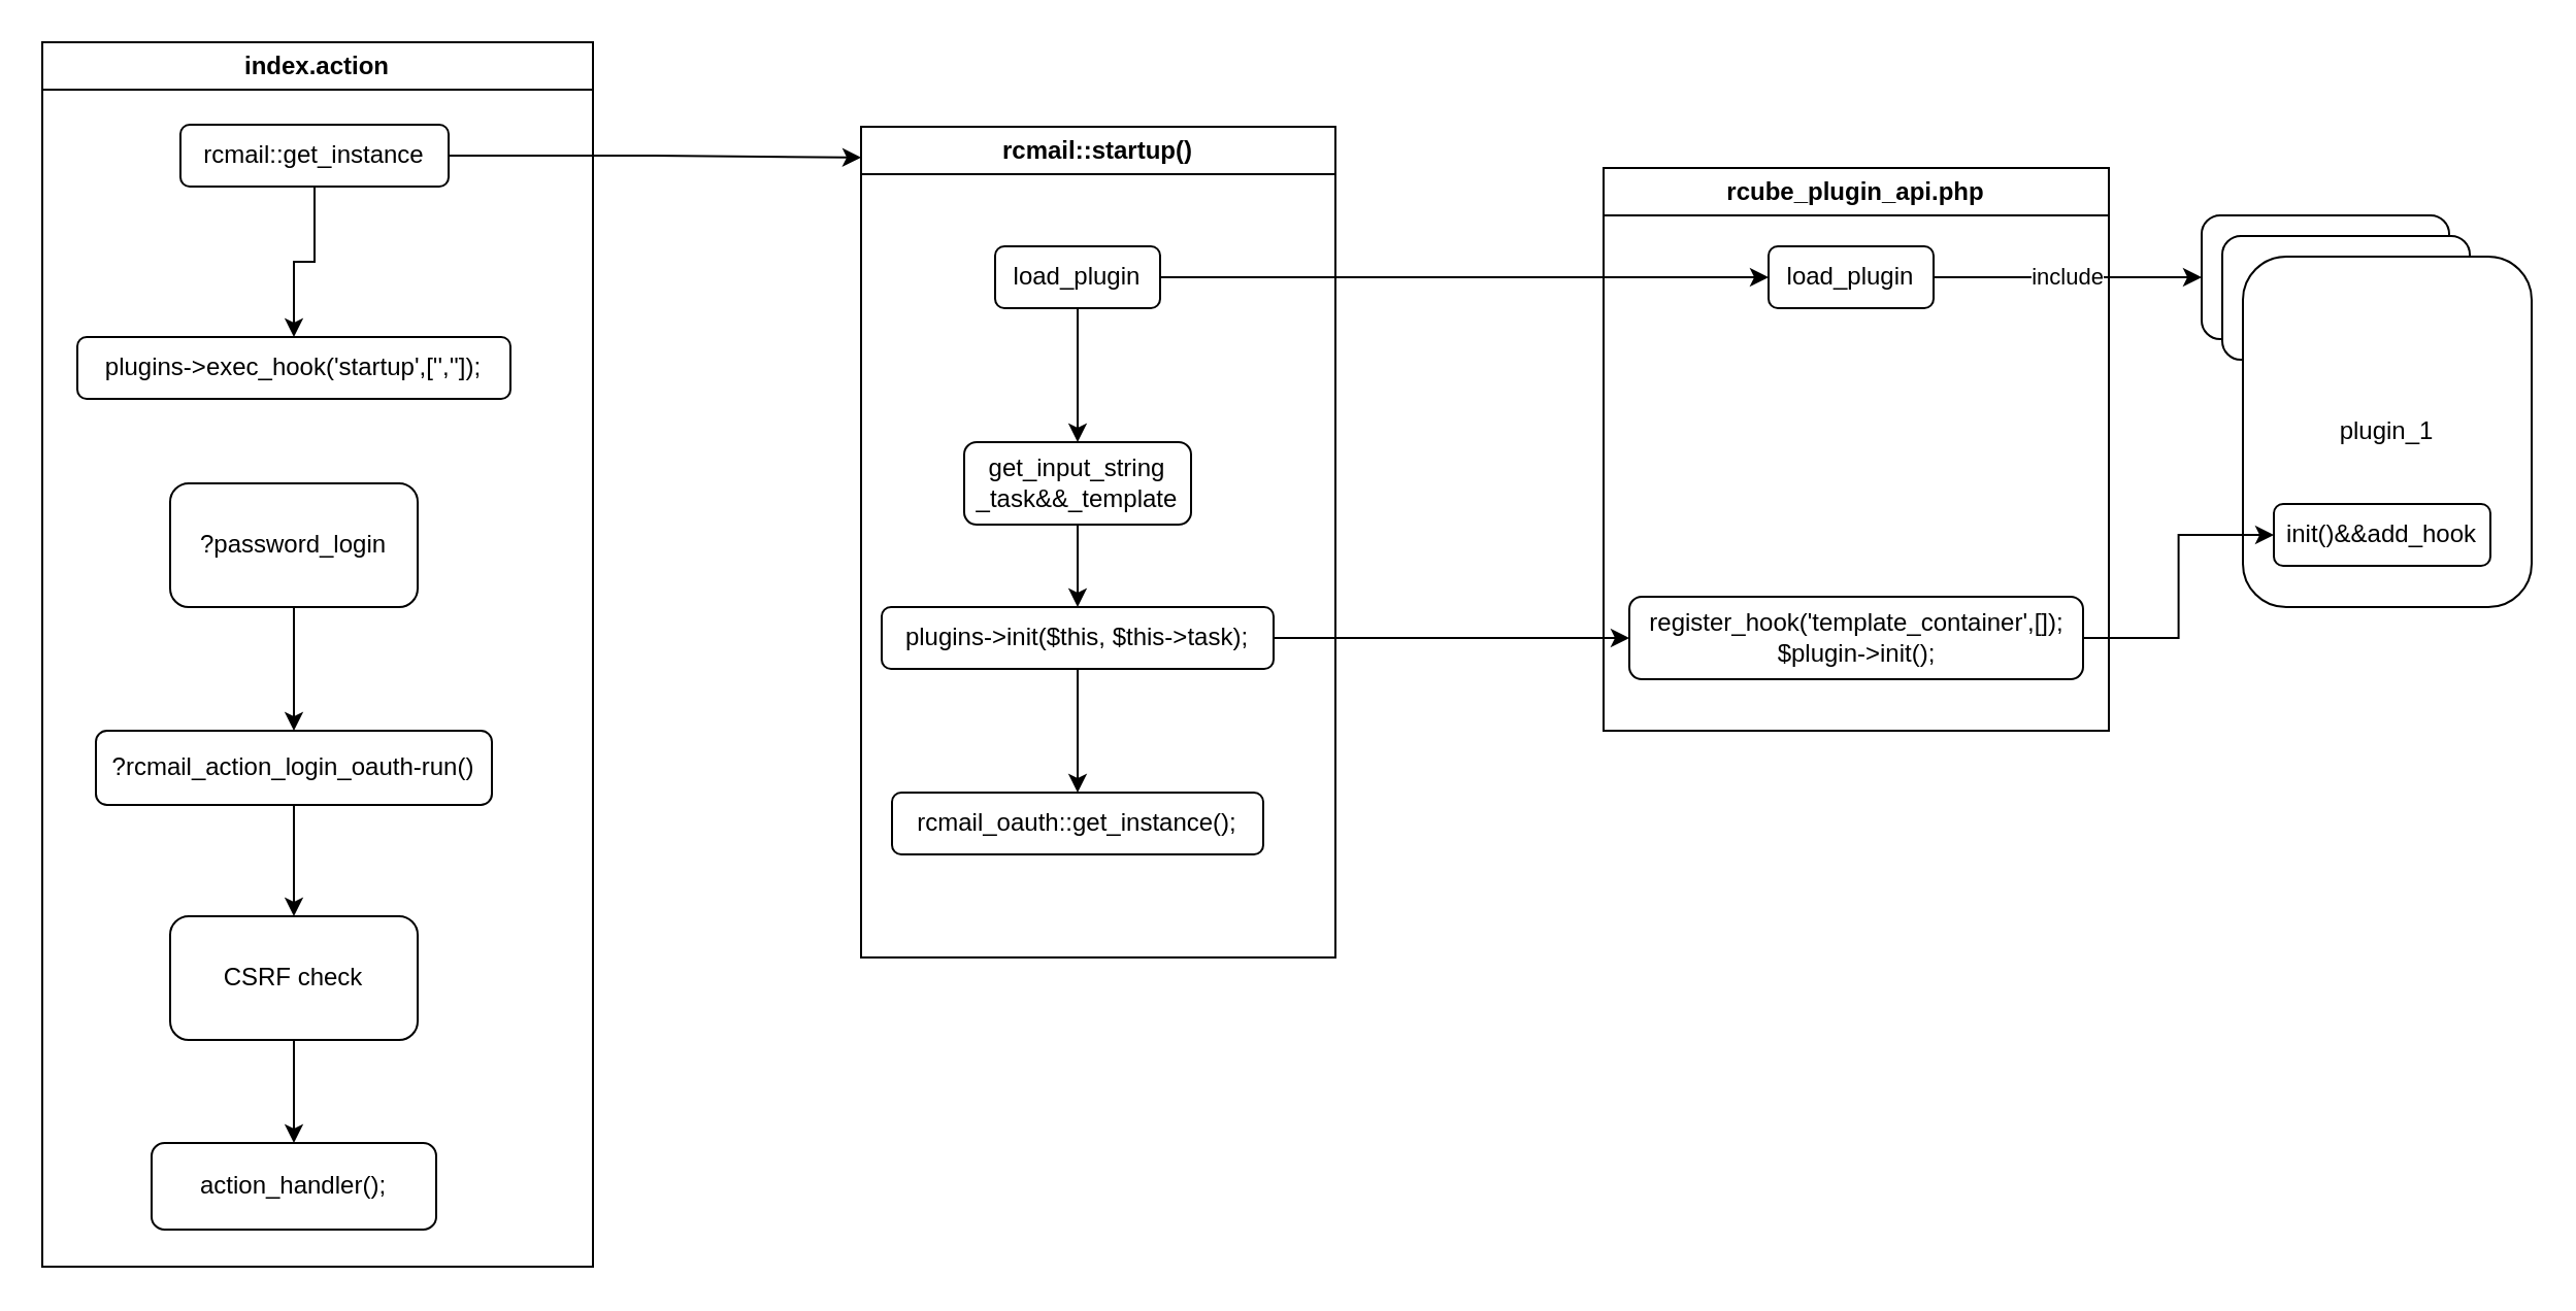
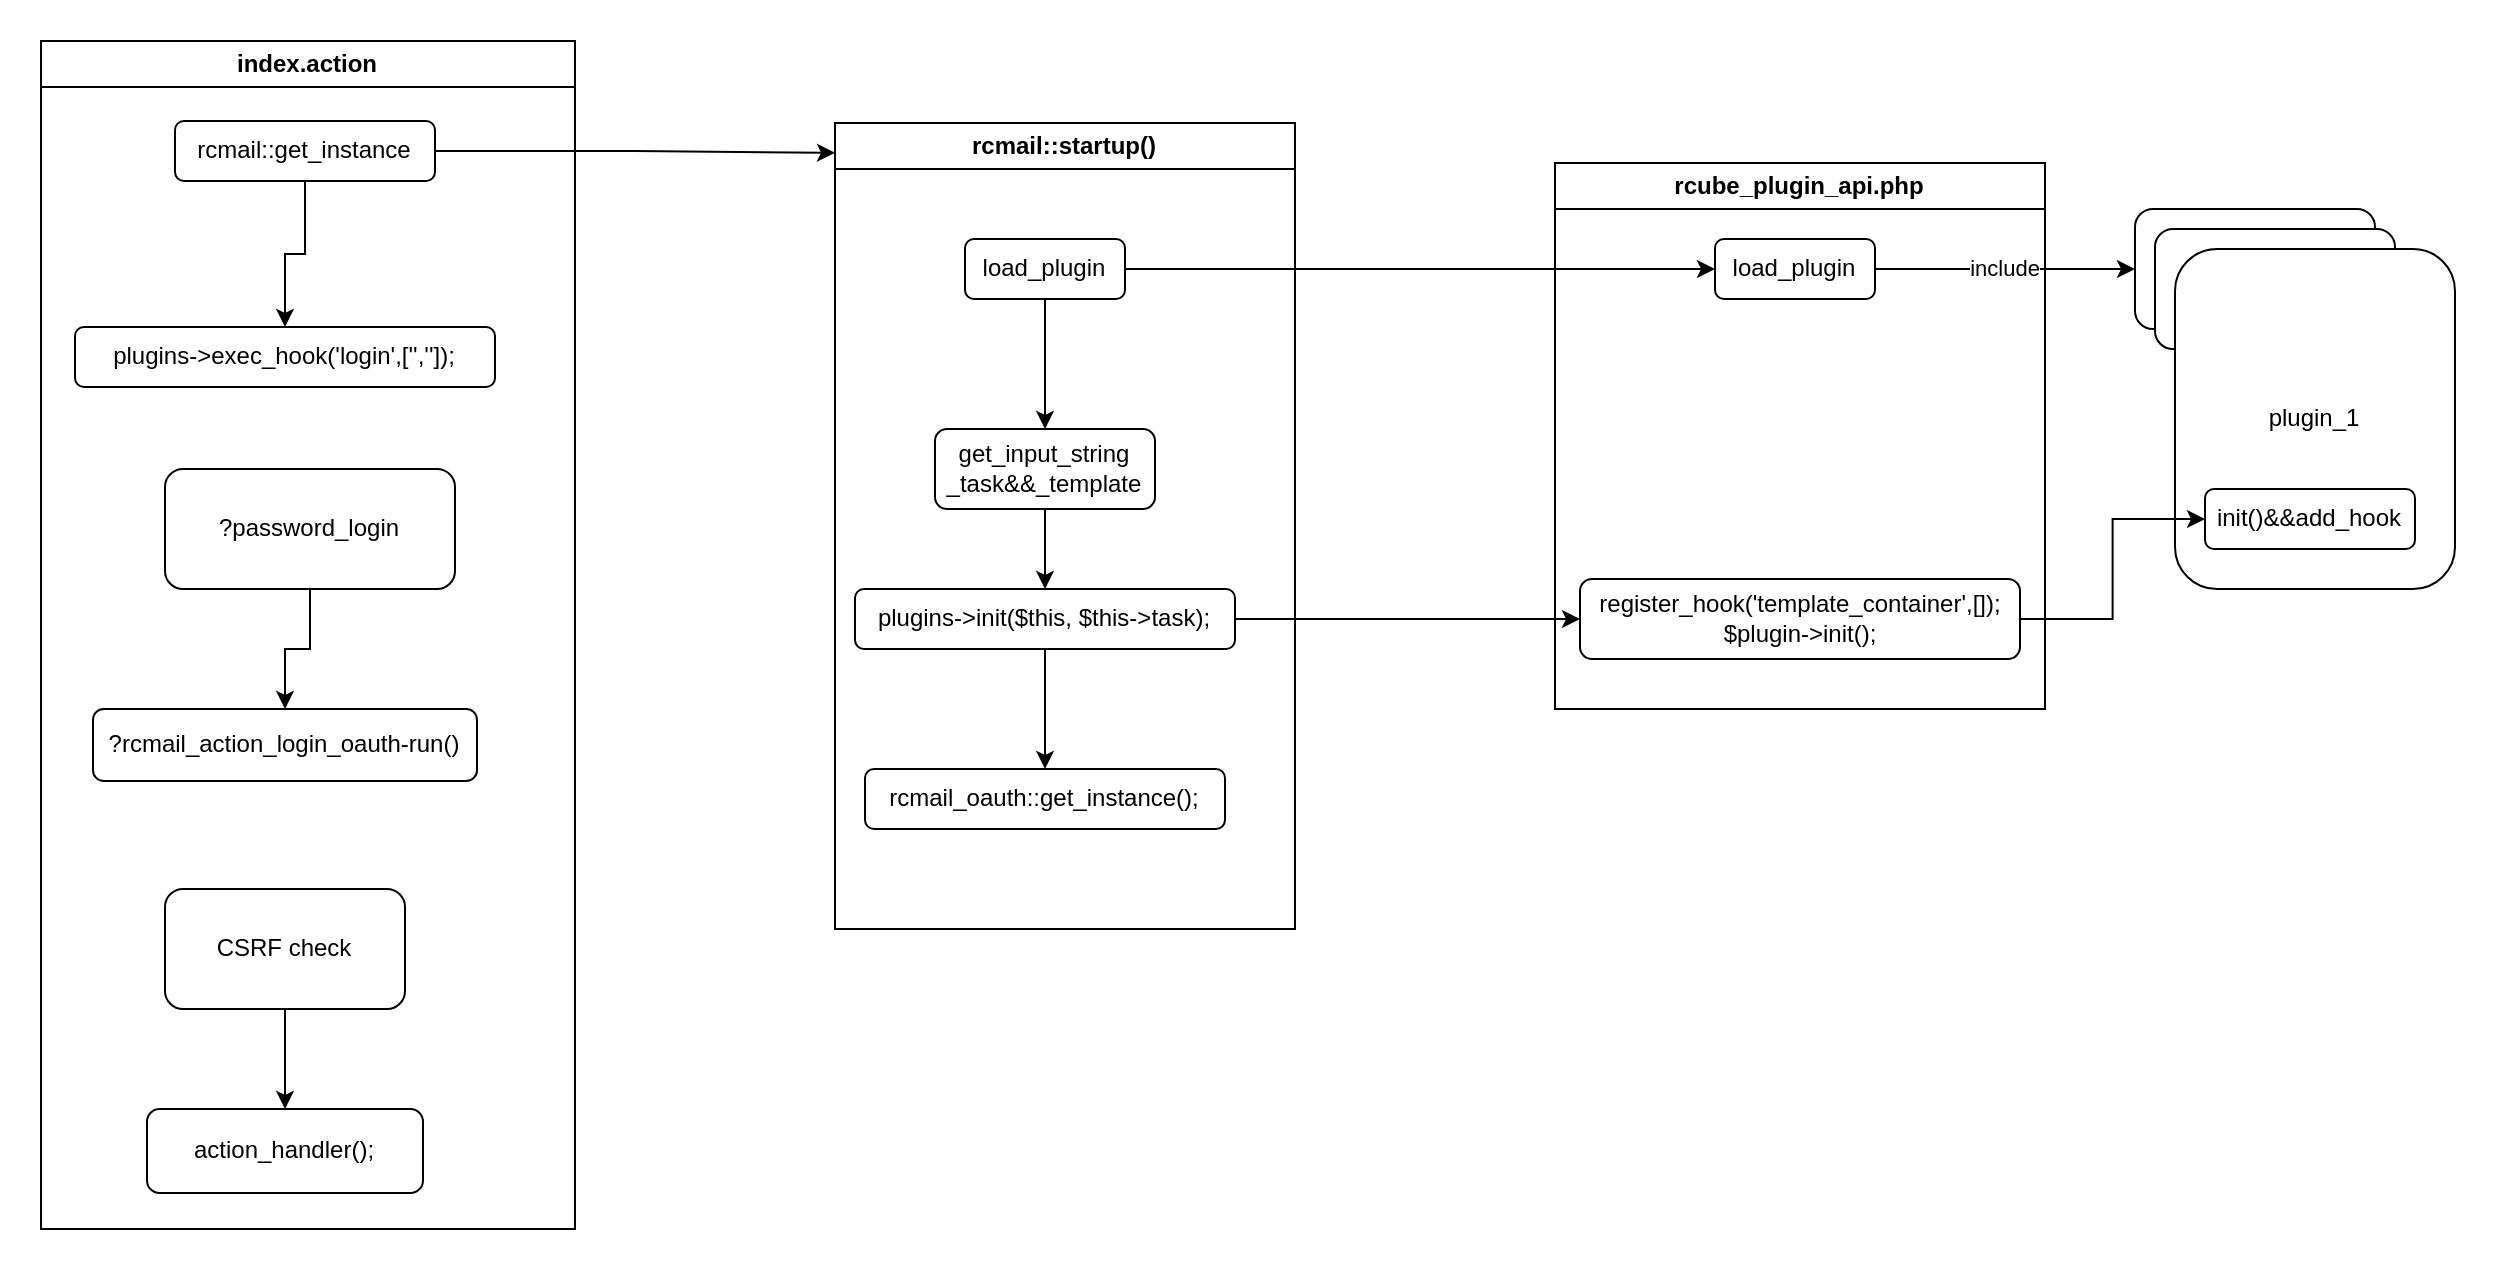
- <mxCell id="5" value="plugins-&amp;gt;exec_hook('startup',['','']);" style="whiteSpace=wrap;html=1;rounded=1;shadow=0;" parent="2" vertex="1"><mxGeometry x="17" y="143" width="210" height="30" as="geometry" /></mxCell>
+ <mxCell id="5" value="plugins-&amp;gt;exec_hook('login',['','']);" style="whiteSpace=wrap;html=1;rounded=1;shadow=0;" parent="2" vertex="1"><mxGeometry x="17" y="143" width="210" height="30" as="geometry" /></mxCell>
- <mxCell id="7" value="?password_login" style="rounded=1;whiteSpace=wrap;html=1;shadow=0;" parent="2" vertex="1"><mxGeometry x="62" y="214" width="120" height="60" as="geometry" /></mxCell>
+ <mxCell id="7" value="?password_login" style="rounded=1;whiteSpace=wrap;html=1;shadow=0;" parent="2" vertex="1"><mxGeometry x="62" y="214" width="145" height="60" as="geometry" /></mxCell>
- <mxCell id="8" style="edgeStyle=orthogonalEdgeStyle;rounded=0;orthogonalLoop=1;jettySize=auto;html=1;exitX=0.5;exitY=1;exitDx=0;exitDy=0;entryX=0.5;entryY=0;entryDx=0;entryDy=0;" edge="1" parent="2" source="9" target="12"><mxGeometry relative="1" as="geometry" /></mxCell>
